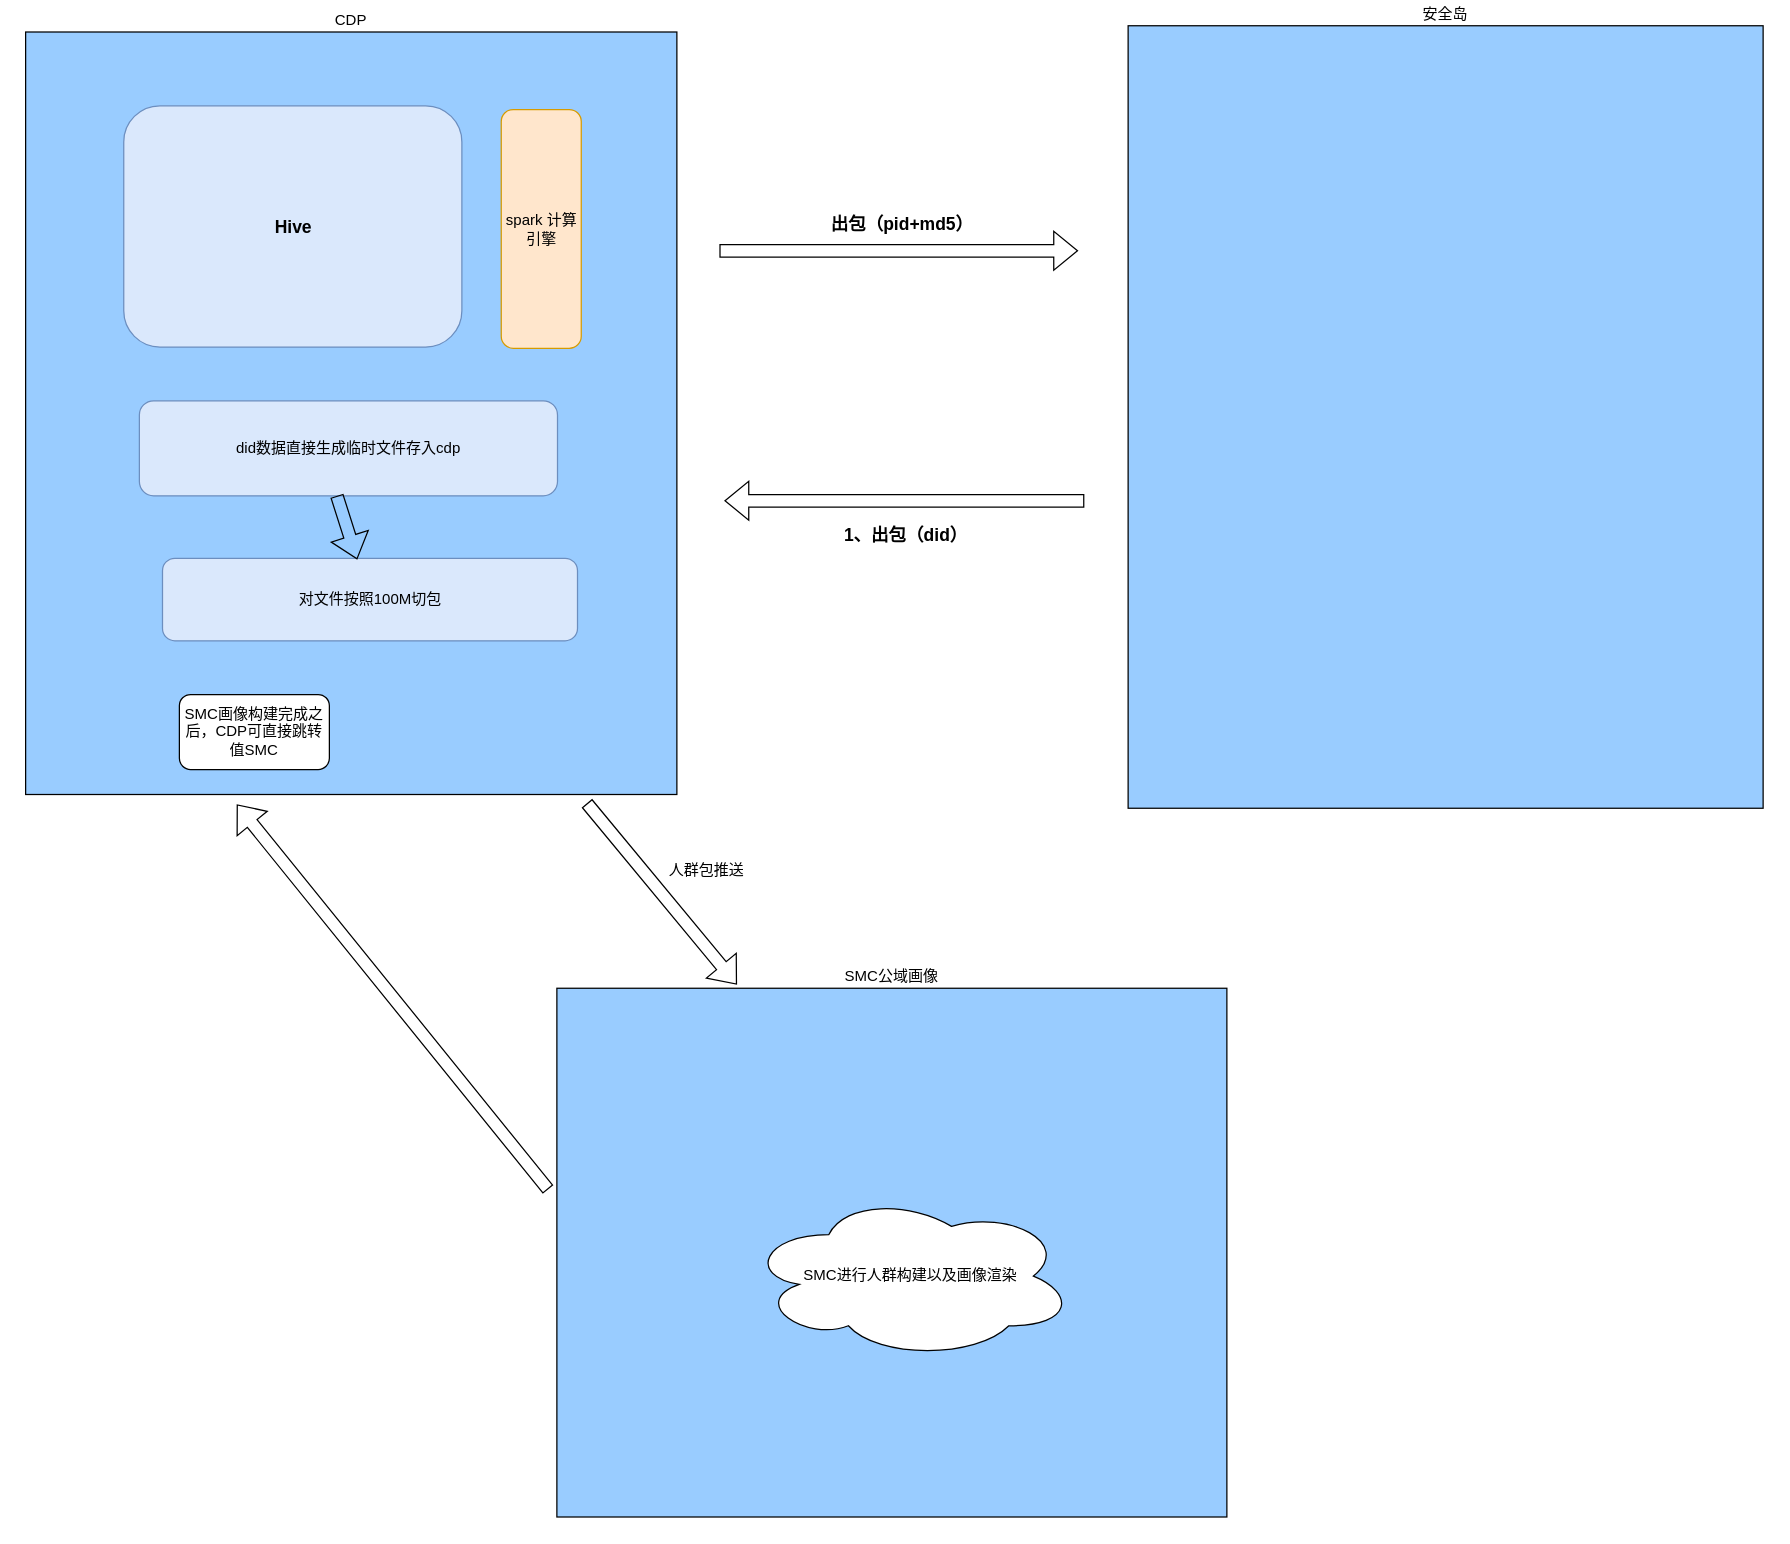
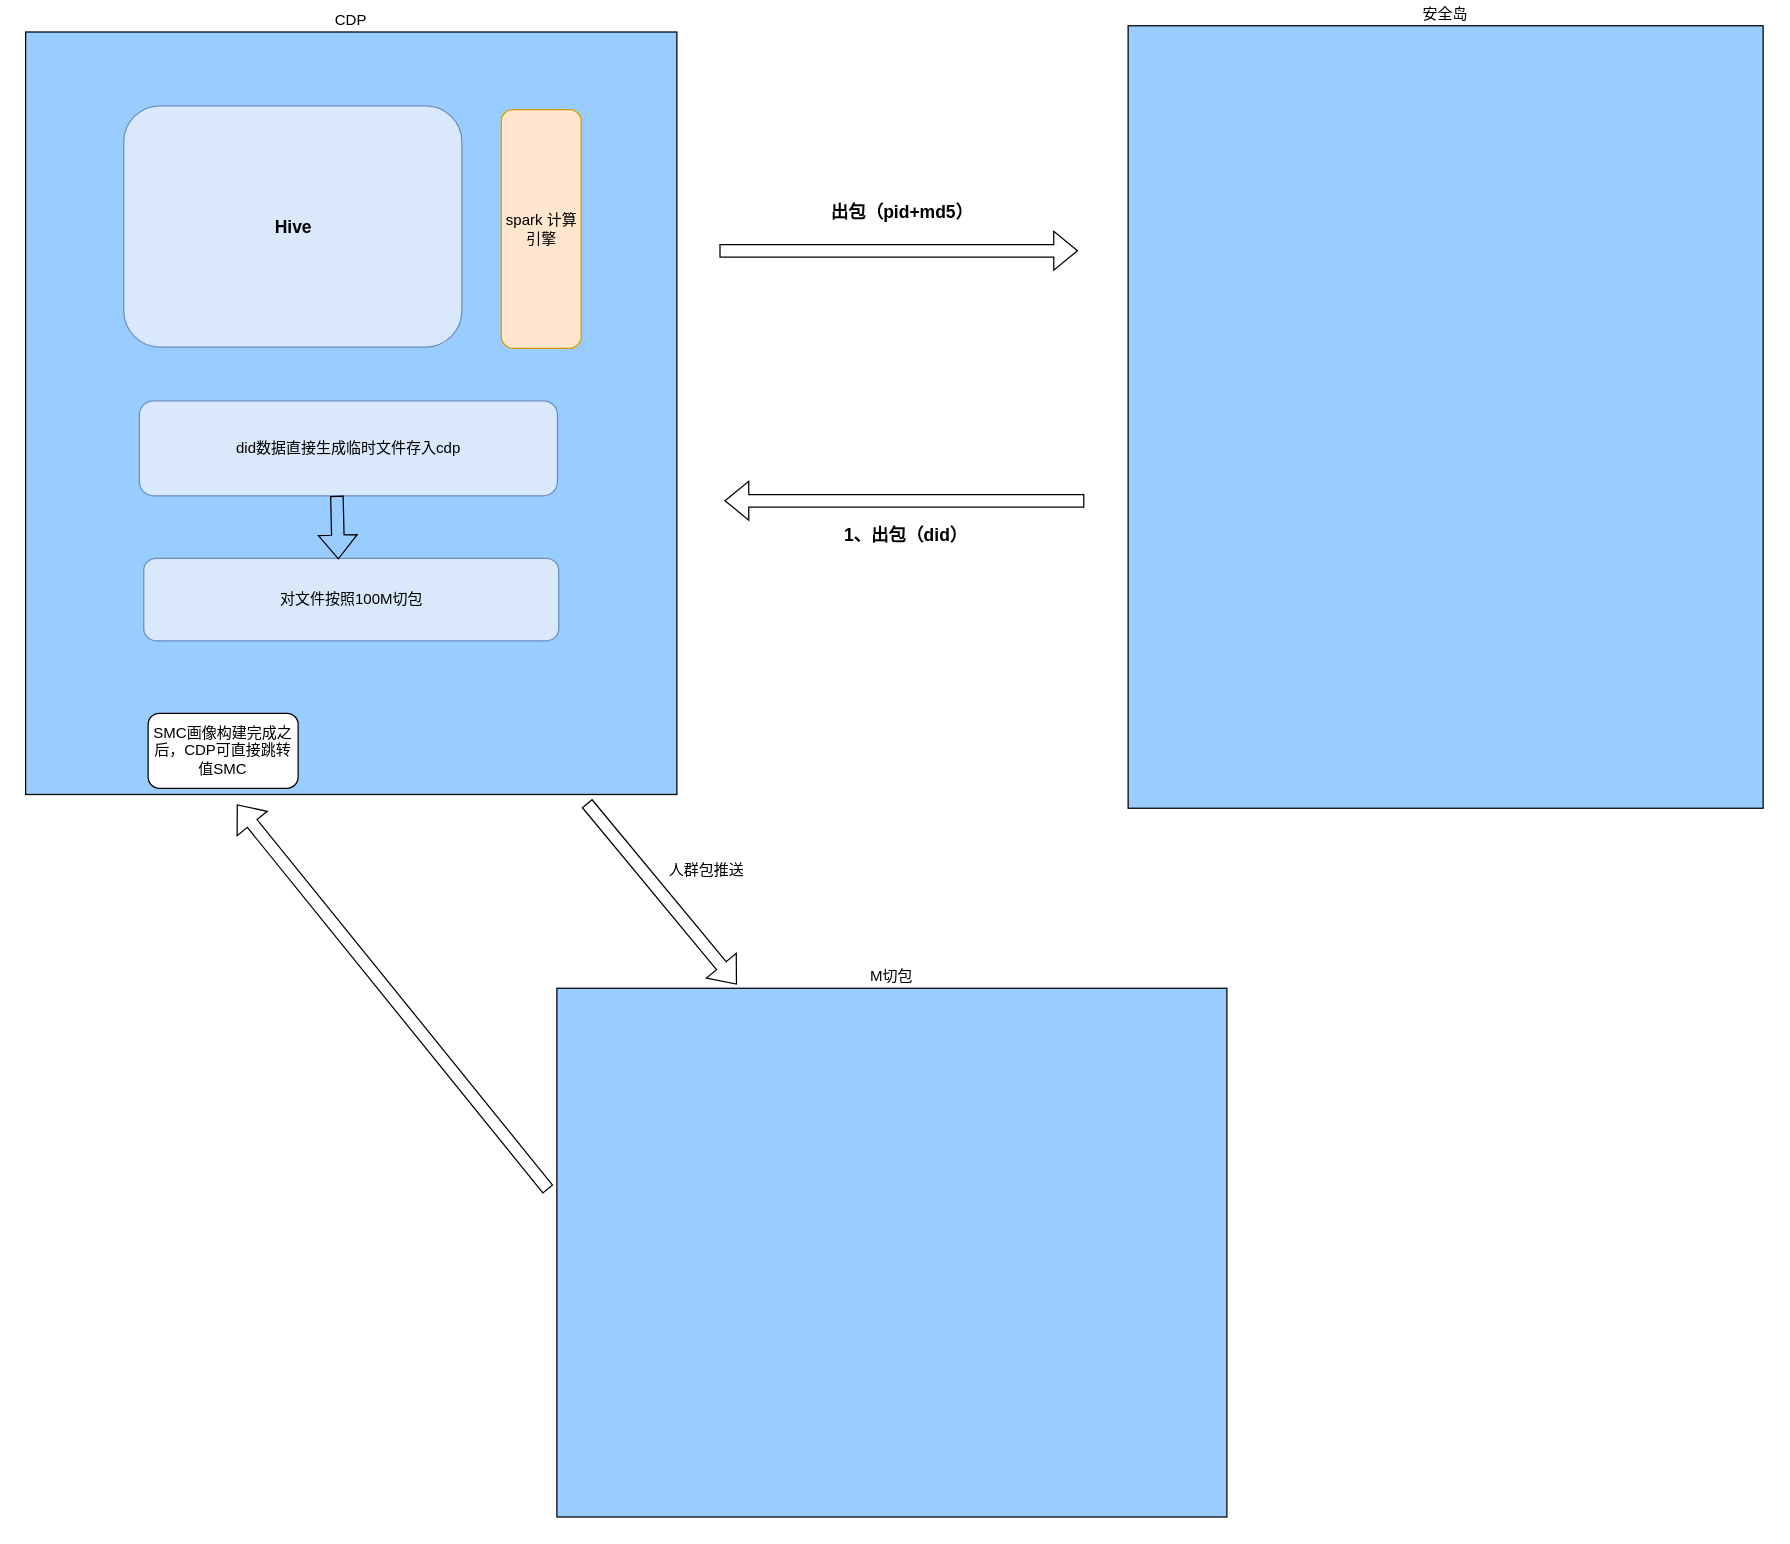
- <mxCell id="7" value="出包（pid+md5）" style="text;html=1;strokeColor=none;fillColor=none;align=center;verticalAlign=middle;whiteSpace=wrap;rounded=0;fontStyle=1;fontSize=14;" vertex="1" parent="1"><mxGeometry x="650" y="165" width="143" height="28" as="geometry" /></mxCell>
+ <mxCell id="7" value="出包（pid+md5）" style="text;html=1;strokeColor=none;fillColor=none;align=center;verticalAlign=middle;whiteSpace=wrap;rounded=0;fontStyle=1;fontSize=14;" vertex="1" parent="1"><mxGeometry x="650" y="155" width="143" height="28" as="geometry" /></mxCell>
- <mxCell id="12" value="对文件按照100M切包" style="rounded=1;whiteSpace=wrap;html=1;fillColor=#dae8fc;strokeColor=#6c8ebf;" vertex="1" parent="1"><mxGeometry x="129.5" y="446" width="332" height="66" as="geometry" /></mxCell>
+ <mxCell id="12" value="对文件按照100M切包" style="rounded=1;whiteSpace=wrap;html=1;fillColor=#dae8fc;strokeColor=#6c8ebf;" vertex="1" parent="1"><mxGeometry x="114.5" y="446" width="332" height="66" as="geometry" /></mxCell>
- <mxCell id="17" value="SMC画像构建完成之后，CDP可直接跳转值SMC" style="rounded=1;whiteSpace=wrap;html=1;" vertex="1" parent="1"><mxGeometry x="143" y="555" width="120" height="60" as="geometry" /></mxCell>
+ <mxCell id="17" value="SMC画像构建完成之后，CDP可直接跳转值SMC" style="rounded=1;whiteSpace=wrap;html=1;" vertex="1" parent="1"><mxGeometry x="118" y="570" width="120" height="60" as="geometry" /></mxCell>
- <mxCell id="10" value="SMC公域画像" style="rounded=0;whiteSpace=wrap;html=1;labelPosition=center;verticalLabelPosition=top;align=center;verticalAlign=bottom;fillColor=#99CCFF;" vertex="1" parent="1"><mxGeometry x="445" y="790" width="536" height="423" as="geometry" /></mxCell>
+ <mxCell id="10" value="M切包" style="rounded=0;whiteSpace=wrap;html=1;labelPosition=center;verticalLabelPosition=top;align=center;verticalAlign=bottom;fillColor=#99CCFF;" vertex="1" parent="1"><mxGeometry x="445" y="790" width="536" height="423" as="geometry" /></mxCell>
- <mxCell id="15" value="SMC进行人群构建以及画像渲染" style="ellipse;shape=cloud;whiteSpace=wrap;html=1;" vertex="1" parent="1"><mxGeometry x="597" y="954" width="262" height="132.5" as="geometry" /></mxCell>
